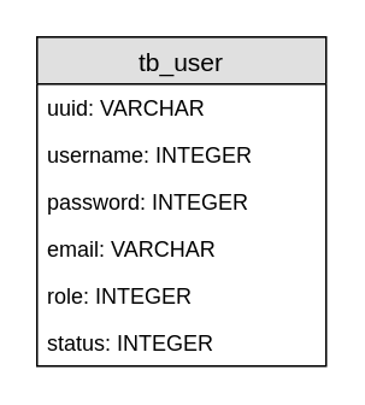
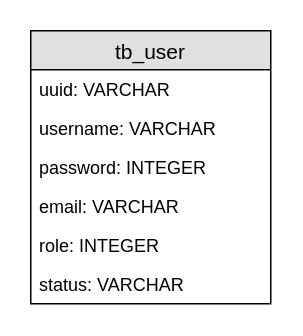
- <mxCell id="4" value="username: INTEGER" style="text;strokeColor=none;fillColor=none;spacingLeft=4;spacingRight=4;overflow=hidden;rotatable=0;points=[[0,0.5],[1,0.5]];portConstraint=eastwest;fontSize=12;" parent="2" vertex="1"><mxGeometry y="52" width="160" height="26" as="geometry" /></mxCell>
+ <mxCell id="4" value="username: VARCHAR" style="text;strokeColor=none;fillColor=none;spacingLeft=4;spacingRight=4;overflow=hidden;rotatable=0;points=[[0,0.5],[1,0.5]];portConstraint=eastwest;fontSize=12;" parent="2" vertex="1"><mxGeometry y="52" width="160" height="26" as="geometry" /></mxCell>
- <mxCell id="8" value="status: INTEGER" style="text;strokeColor=none;fillColor=none;spacingLeft=4;spacingRight=4;overflow=hidden;rotatable=0;points=[[0,0.5],[1,0.5]];portConstraint=eastwest;fontSize=12;" parent="2" vertex="1"><mxGeometry y="156" width="160" height="26" as="geometry" /></mxCell>
+ <mxCell id="8" value="status: VARCHAR" style="text;strokeColor=none;fillColor=none;spacingLeft=4;spacingRight=4;overflow=hidden;rotatable=0;points=[[0,0.5],[1,0.5]];portConstraint=eastwest;fontSize=12;" parent="2" vertex="1"><mxGeometry y="156" width="160" height="26" as="geometry" /></mxCell>
